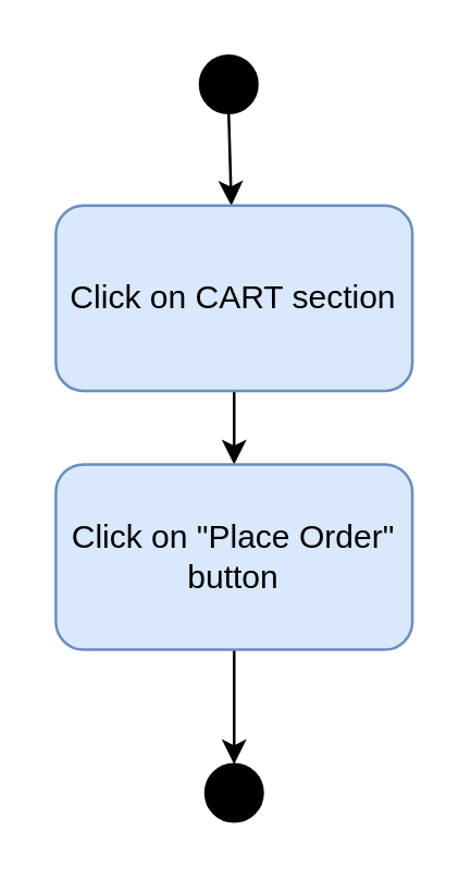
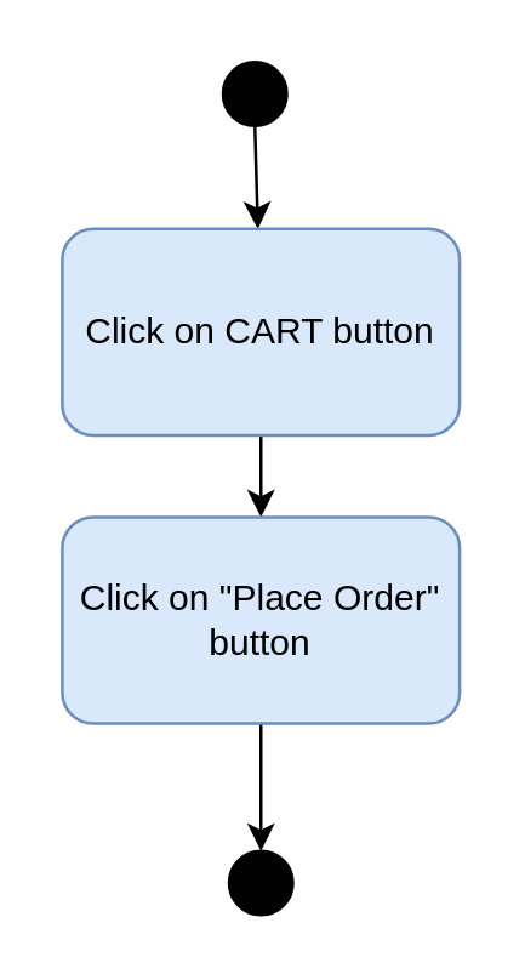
- <mxCell id="5" value="Click on CART section" style="rounded=1;whiteSpace=wrap;html=1;fillColor=#dae8fc;strokeColor=#6c8ebf;" vertex="1" parent="1"><mxGeometry x="20" y="75" width="131" height="68" as="geometry" /></mxCell>
+ <mxCell id="5" value="Click on CART button" style="rounded=1;whiteSpace=wrap;html=1;fillColor=#dae8fc;strokeColor=#6c8ebf;" vertex="1" parent="1"><mxGeometry x="20" y="75" width="131" height="68" as="geometry" /></mxCell>
